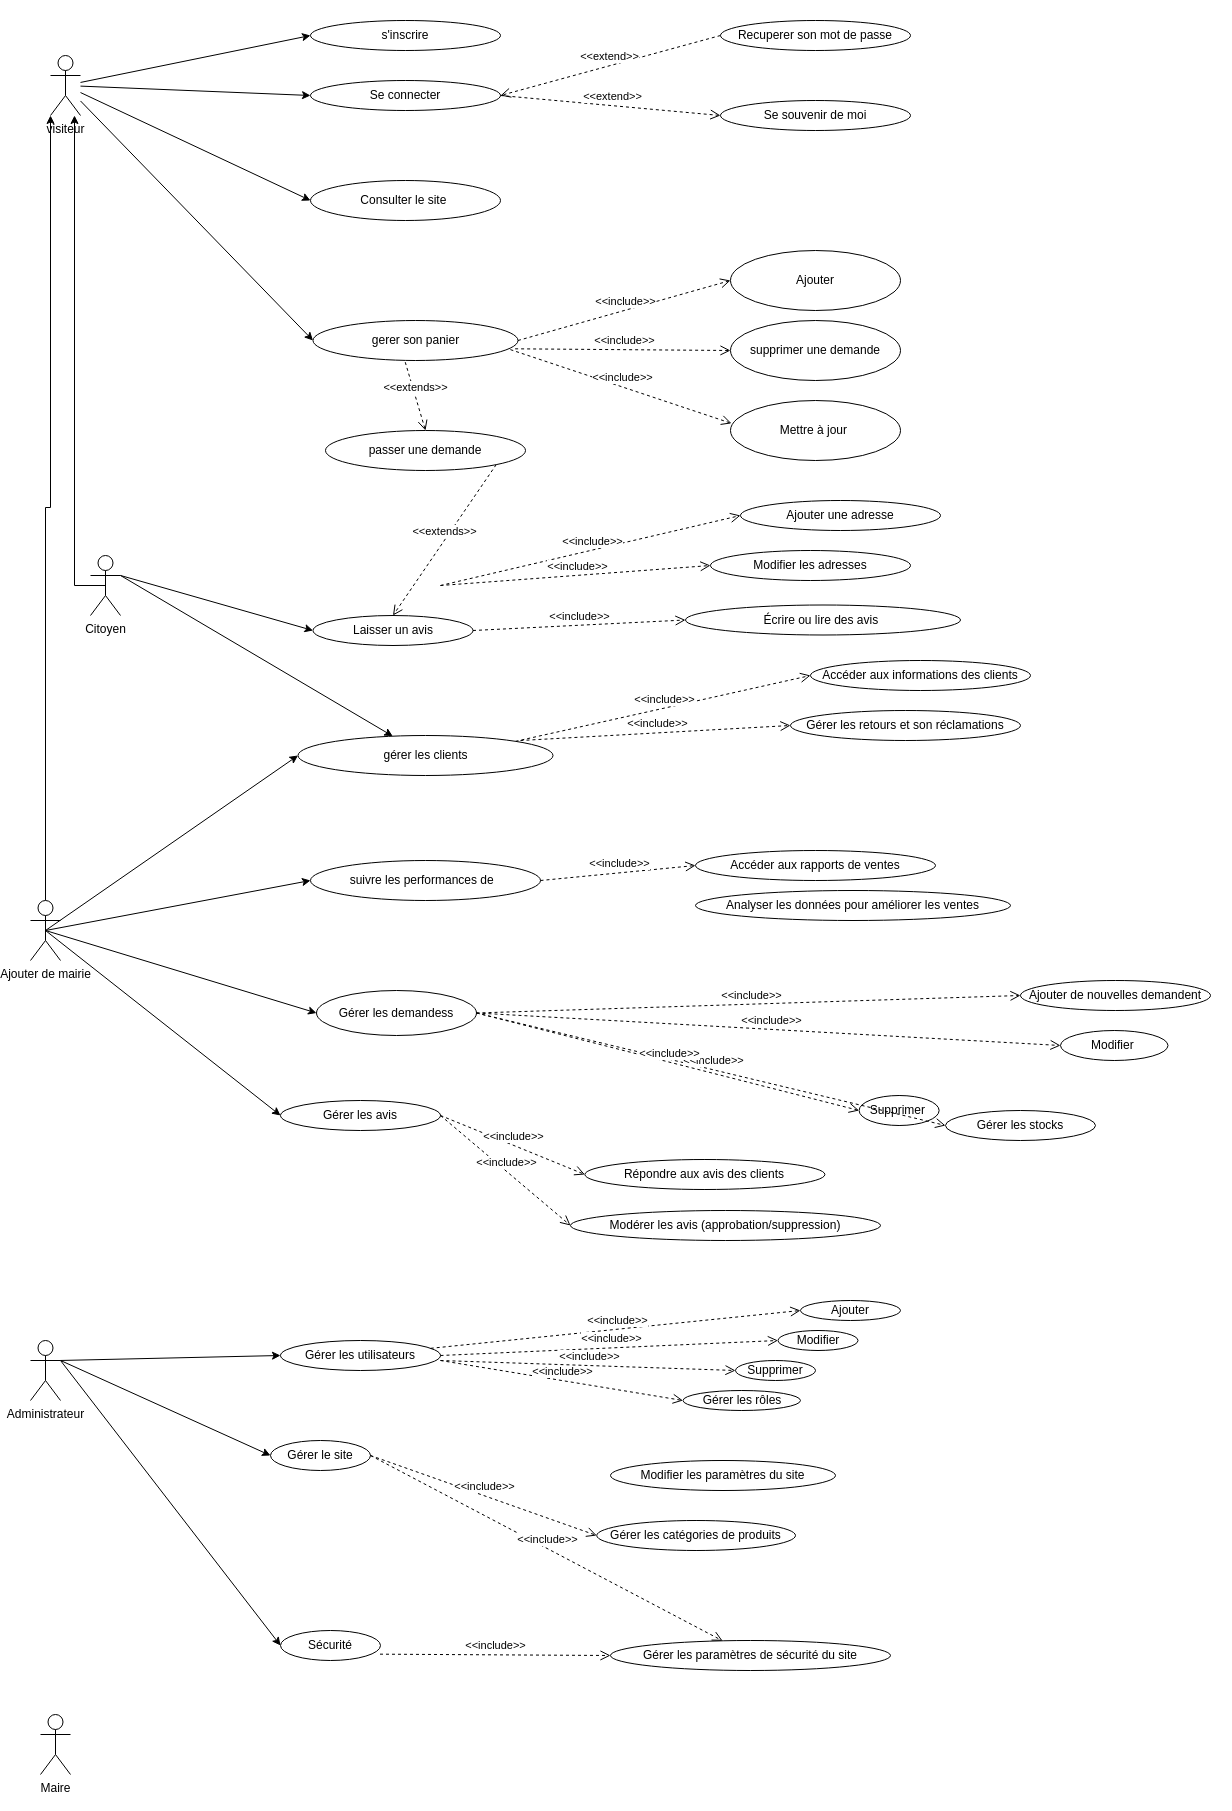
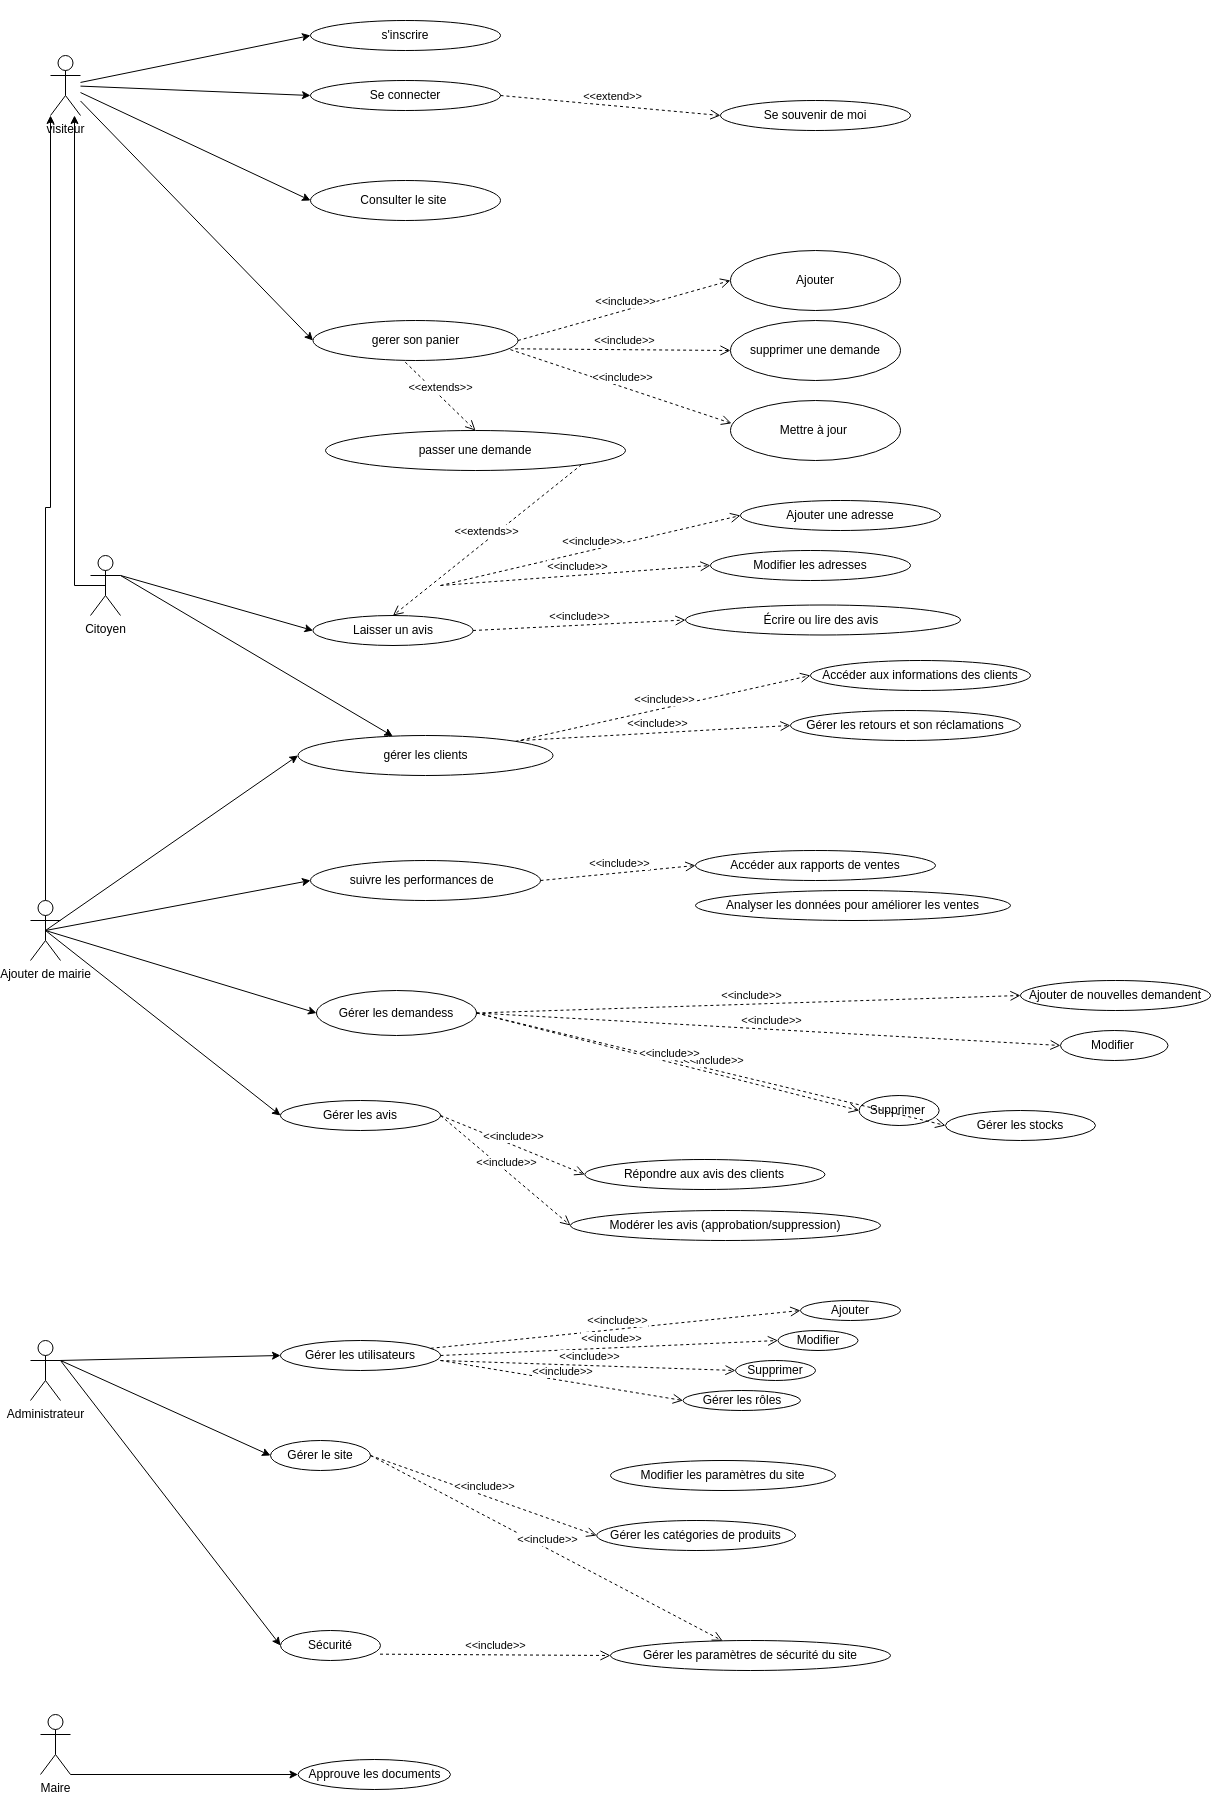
- <mxCell id="24" value="&lt;font style=&quot;vertical-align: inherit;&quot;&gt;&lt;font style=&quot;vertical-align: inherit;&quot;&gt;&lt;font style=&quot;vertical-align: inherit;&quot;&gt;&lt;font style=&quot;vertical-align: inherit;&quot;&gt;Recuperer son mot de passe&lt;/font&gt;&lt;/font&gt;&lt;/font&gt;&lt;/font&gt;" style="ellipse;whiteSpace=wrap;html=1;align=center;verticalAlign=middle;horizontal=1;" parent="1" vertex="1"><mxGeometry x="710" width="190" height="30" as="geometry" y="20" /></mxCell>
- <mxCell id="23" value="&lt;font style=&quot;vertical-align: inherit;&quot;&gt;&lt;font style=&quot;vertical-align: inherit;&quot;&gt;&amp;lt;&amp;lt;extend&amp;gt;&amp;gt;&lt;/font&gt;&lt;/font&gt;" style="html=1;verticalAlign=bottom;endArrow=open;dashed=1;endSize=8;curved=0;rounded=0;entryX=1;entryY=0.5;entryDx=0;entryDy=0;exitX=0;exitY=0.5;exitDx=0;exitDy=0;" parent="1" source="24" target="15" edge="1"><mxGeometry x="0.01" relative="1" as="geometry"><mxPoint y="95" as="sourcePoint" x="720" /><mxPoint x="890" y="110" as="targetPoint" /><mxPoint as="offset" /></mxGeometry></mxCell>
- <mxCell id="9" value="&lt;font style=&quot;vertical-align: inherit;&quot;&gt;&lt;font style=&quot;vertical-align: inherit;&quot;&gt;passer une demande&lt;/font&gt;&lt;/font&gt;" style="ellipse;whiteSpace=wrap;html=1;align=center;verticalAlign=middle;horizontal=1;" parent="1" vertex="1"><mxGeometry x="315" y="430" width="200" height="40" as="geometry" /></mxCell>
+ <mxCell id="9" value="&lt;font style=&quot;vertical-align: inherit;&quot;&gt;&lt;font style=&quot;vertical-align: inherit;&quot;&gt;passer une demande&lt;/font&gt;&lt;/font&gt;" style="ellipse;whiteSpace=wrap;html=1;align=center;verticalAlign=middle;horizontal=1;" parent="1" vertex="1"><mxGeometry x="315" y="430" width="300" height="40" as="geometry" /></mxCell>
+ <mxCell id="91" value="" style="endArrow=classic;html=1;rounded=0;entryX=0;entryY=0.5;entryDx=0;entryDy=0;exitX=1;exitY=1;exitDx=0;exitDy=0;exitPerimeter=0;" edge="1" parent="1" source="89" target="90"><mxGeometry width="50" height="50" relative="1" as="geometry"><mxPoint x="50" y="1550" as="sourcePoint" /><mxPoint x="270" y="1835" as="targetPoint" /></mxGeometry></mxCell>
+ <mxCell id="90" value="Approuve les documents" style="ellipse;whiteSpace=wrap;html=1;align=center;verticalAlign=middle;horizontal=1;" vertex="1" parent="1"><mxGeometry x="287.5" y="1759" width="152.5" height="30" as="geometry" /></mxCell>
